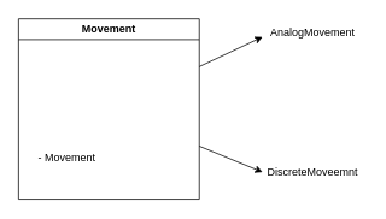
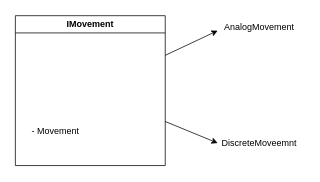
- <mxCell id="4" value="Movement&lt;br&gt;" style="swimlane;whiteSpace=wrap;html=1;" vertex="1" parent="1"><mxGeometry x="20" y="20" width="200" height="200" as="geometry" /></mxCell>
+ <mxCell id="4" value="IMovement&lt;br&gt;" style="swimlane;whiteSpace=wrap;html=1;" vertex="1" parent="1"><mxGeometry x="20" y="20" width="200" height="200" as="geometry" /></mxCell>
